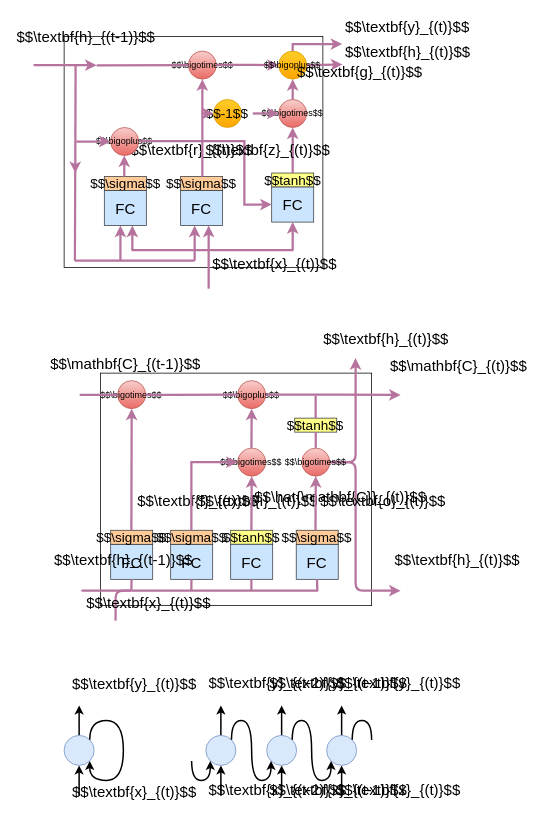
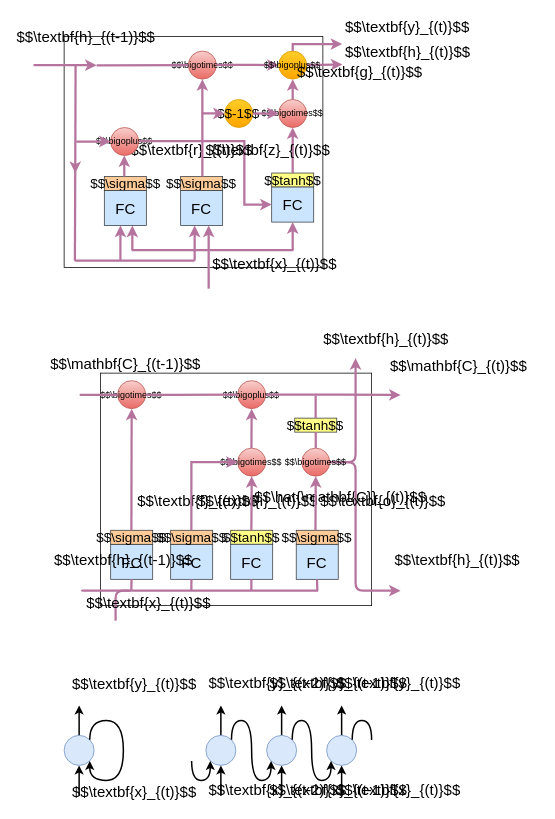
- <mxCell id="5" value="&lt;font style=&quot;font-size: 18px&quot;&gt;$$-1$$&lt;/font&gt;" style="ellipse;whiteSpace=wrap;html=1;aspect=fixed;fillColor=#ffcd28;strokeColor=#d79b00;gradientColor=#ffa500;" parent="3" vertex="1"><mxGeometry x="264.19" y="112.121" width="37.35" height="37.35" as="geometry" /></mxCell>
+ <mxCell id="5" value="&lt;font style=&quot;font-size: 18px&quot;&gt;$$-1$$&lt;/font&gt;" style="ellipse;whiteSpace=wrap;html=1;aspect=fixed;fillColor=#ffcd28;strokeColor=#d79b00;gradientColor=#ffa500;" parent="3" vertex="1"><mxGeometry x="279.19" y="112.121" width="37.35" height="37.35" as="geometry" /></mxCell>
